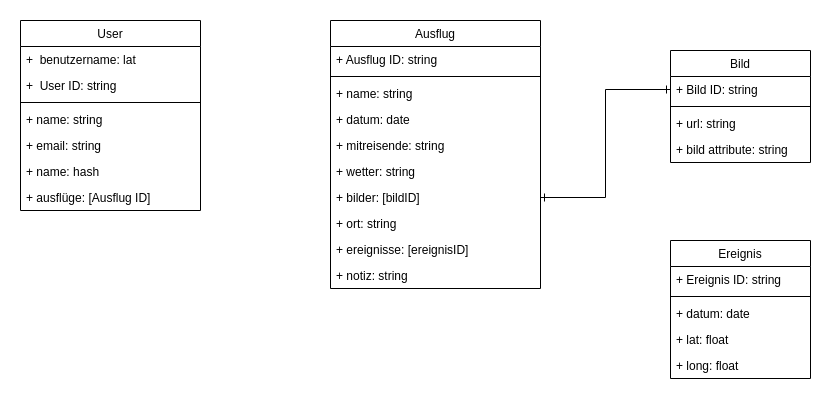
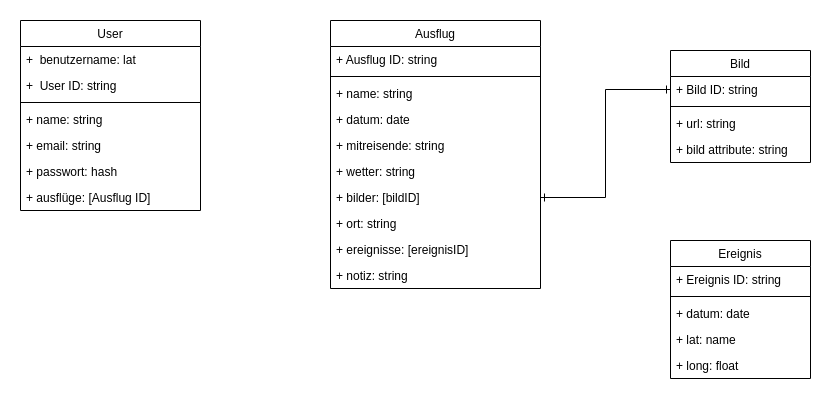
- <mxCell id="8" value="+ name: hash" style="text;strokeColor=none;fillColor=none;align=left;verticalAlign=top;spacingLeft=4;spacingRight=4;overflow=hidden;rotatable=0;points=[[0,0.5],[1,0.5]];portConstraint=eastwest;" vertex="1" parent="2"><mxGeometry y="138" width="180" height="26" as="geometry" /></mxCell>
+ <mxCell id="8" value="+ passwort: hash" style="text;strokeColor=none;fillColor=none;align=left;verticalAlign=top;spacingLeft=4;spacingRight=4;overflow=hidden;rotatable=0;points=[[0,0.5],[1,0.5]];portConstraint=eastwest;" vertex="1" parent="2"><mxGeometry y="138" width="180" height="26" as="geometry" /></mxCell>
- <mxCell id="31" value="+ lat: float" style="text;strokeColor=none;fillColor=none;align=left;verticalAlign=top;spacingLeft=4;spacingRight=4;overflow=hidden;rotatable=0;points=[[0,0.5],[1,0.5]];portConstraint=eastwest;" vertex="1" parent="27"><mxGeometry y="86" width="140" height="26" as="geometry" /></mxCell>
+ <mxCell id="31" value="+ lat: name" style="text;strokeColor=none;fillColor=none;align=left;verticalAlign=top;spacingLeft=4;spacingRight=4;overflow=hidden;rotatable=0;points=[[0,0.5],[1,0.5]];portConstraint=eastwest;" vertex="1" parent="27"><mxGeometry y="86" width="140" height="26" as="geometry" /></mxCell>
